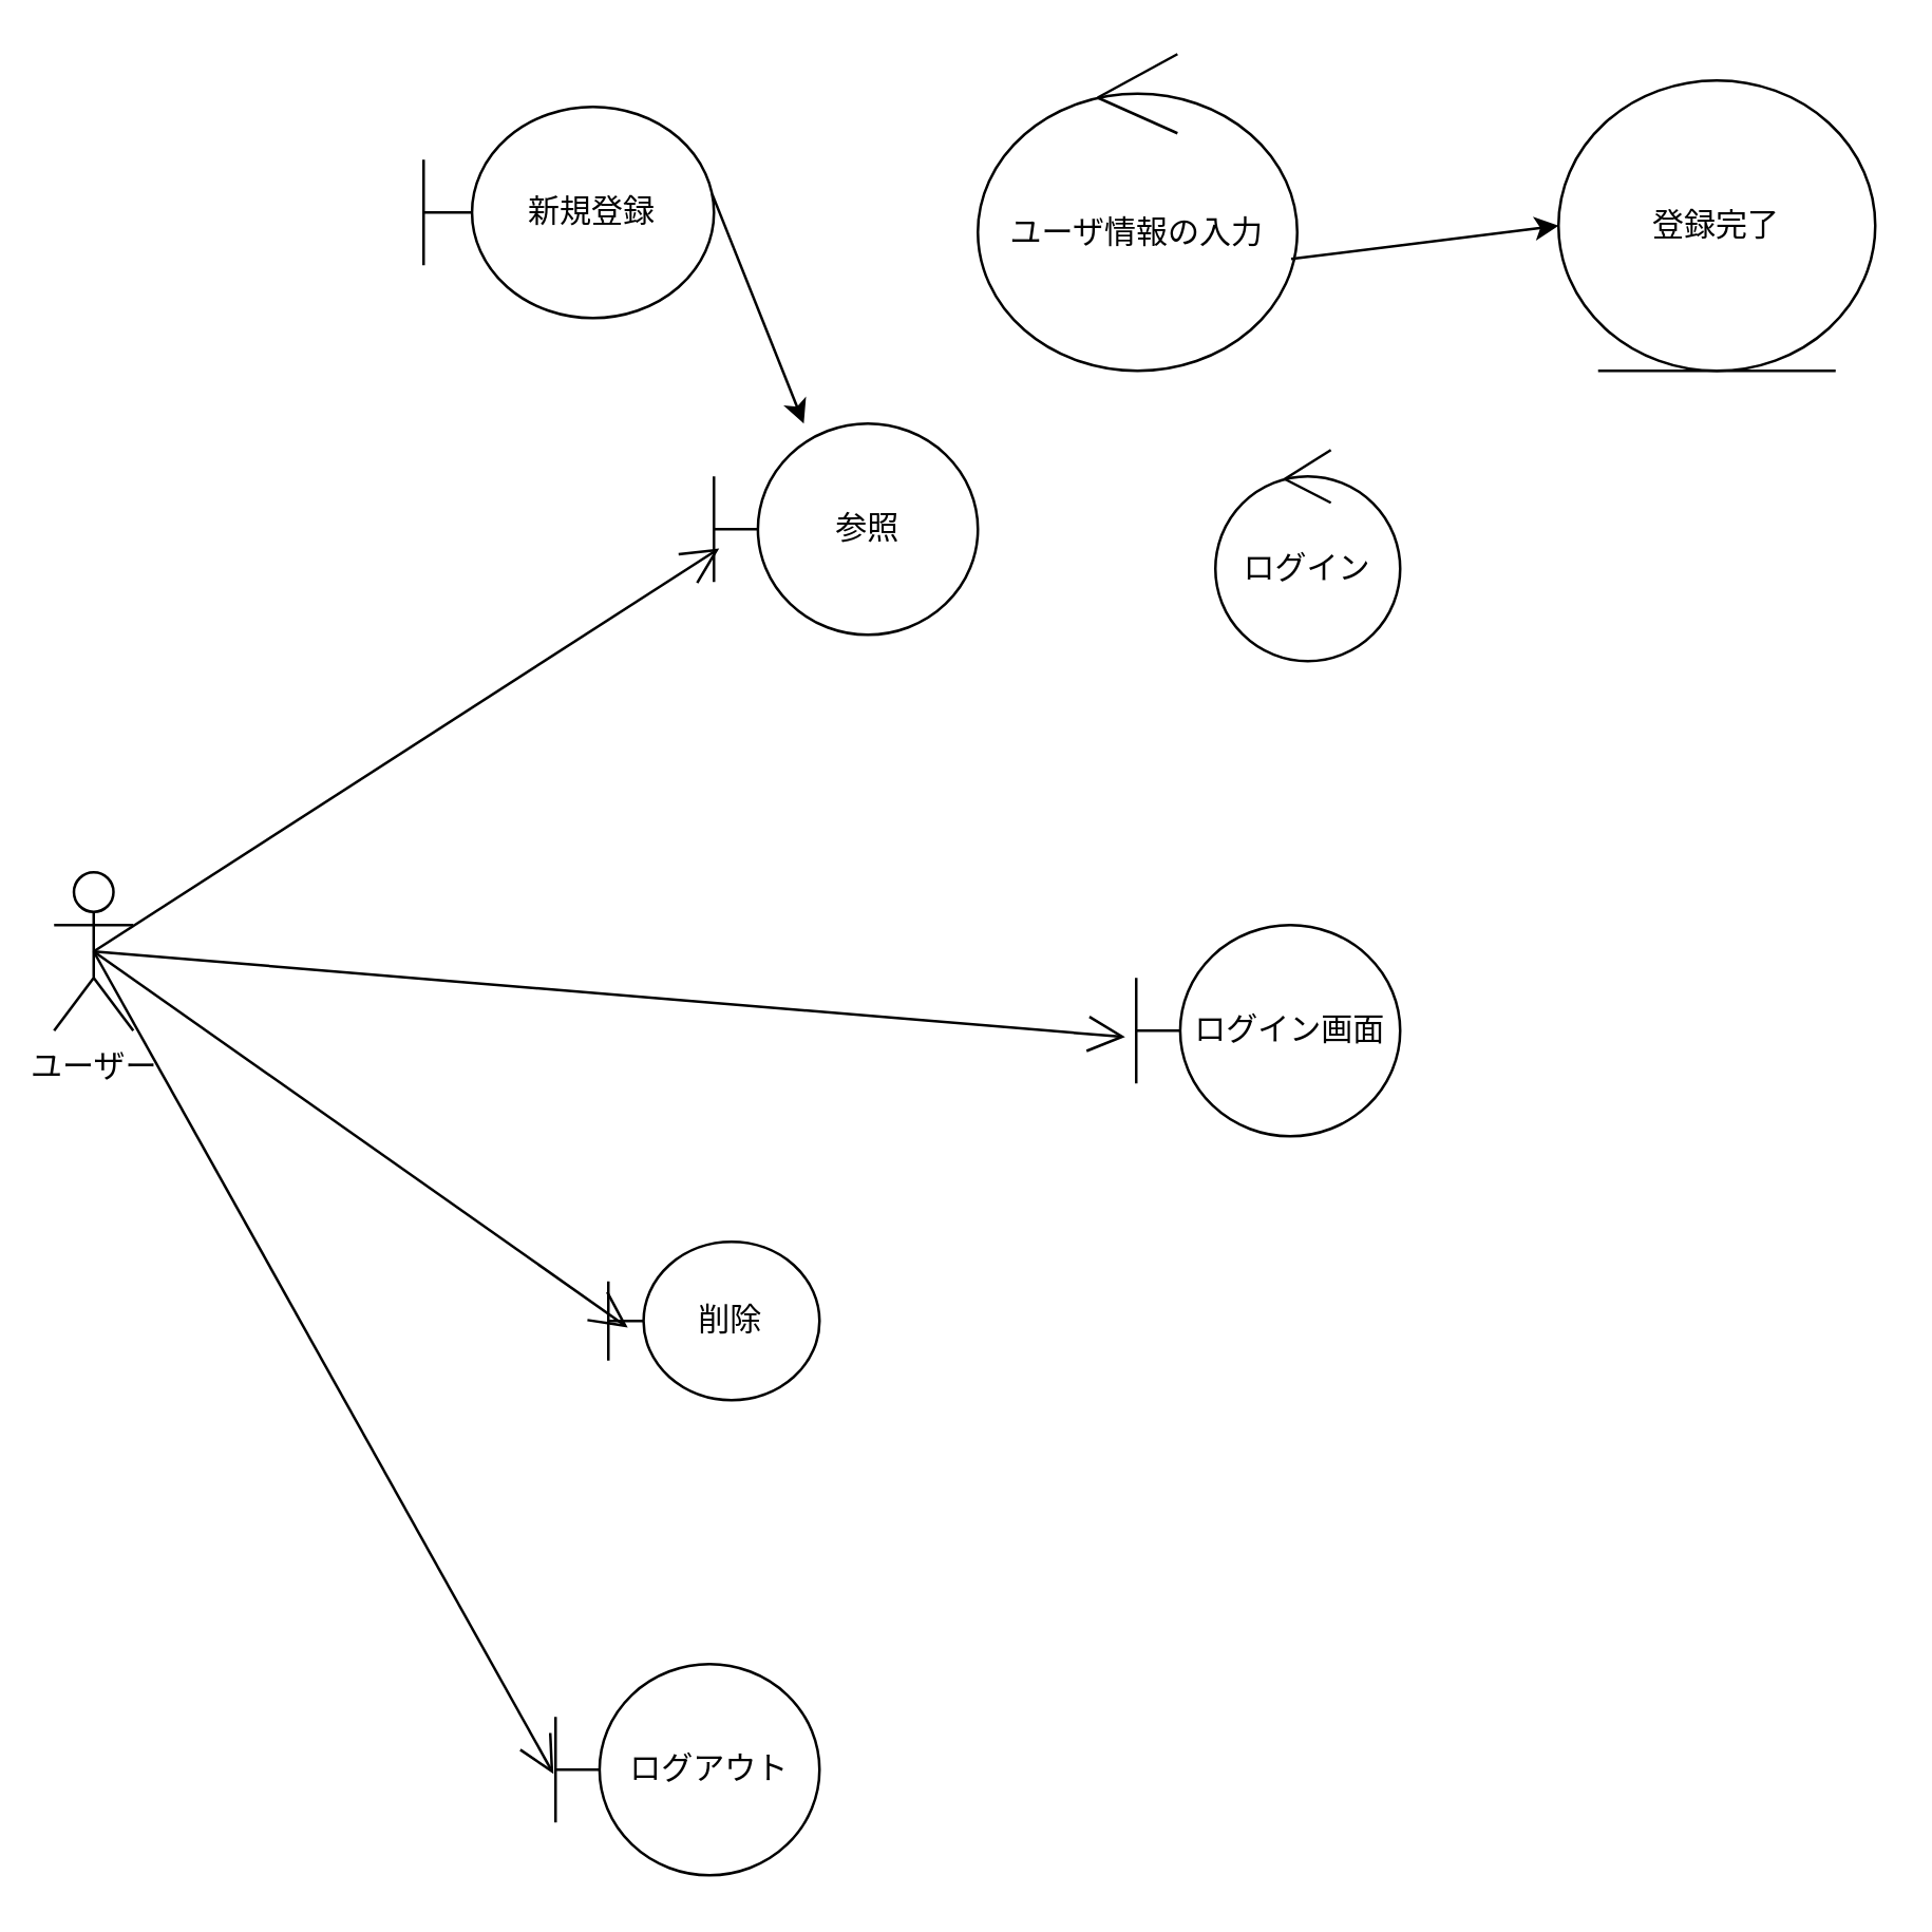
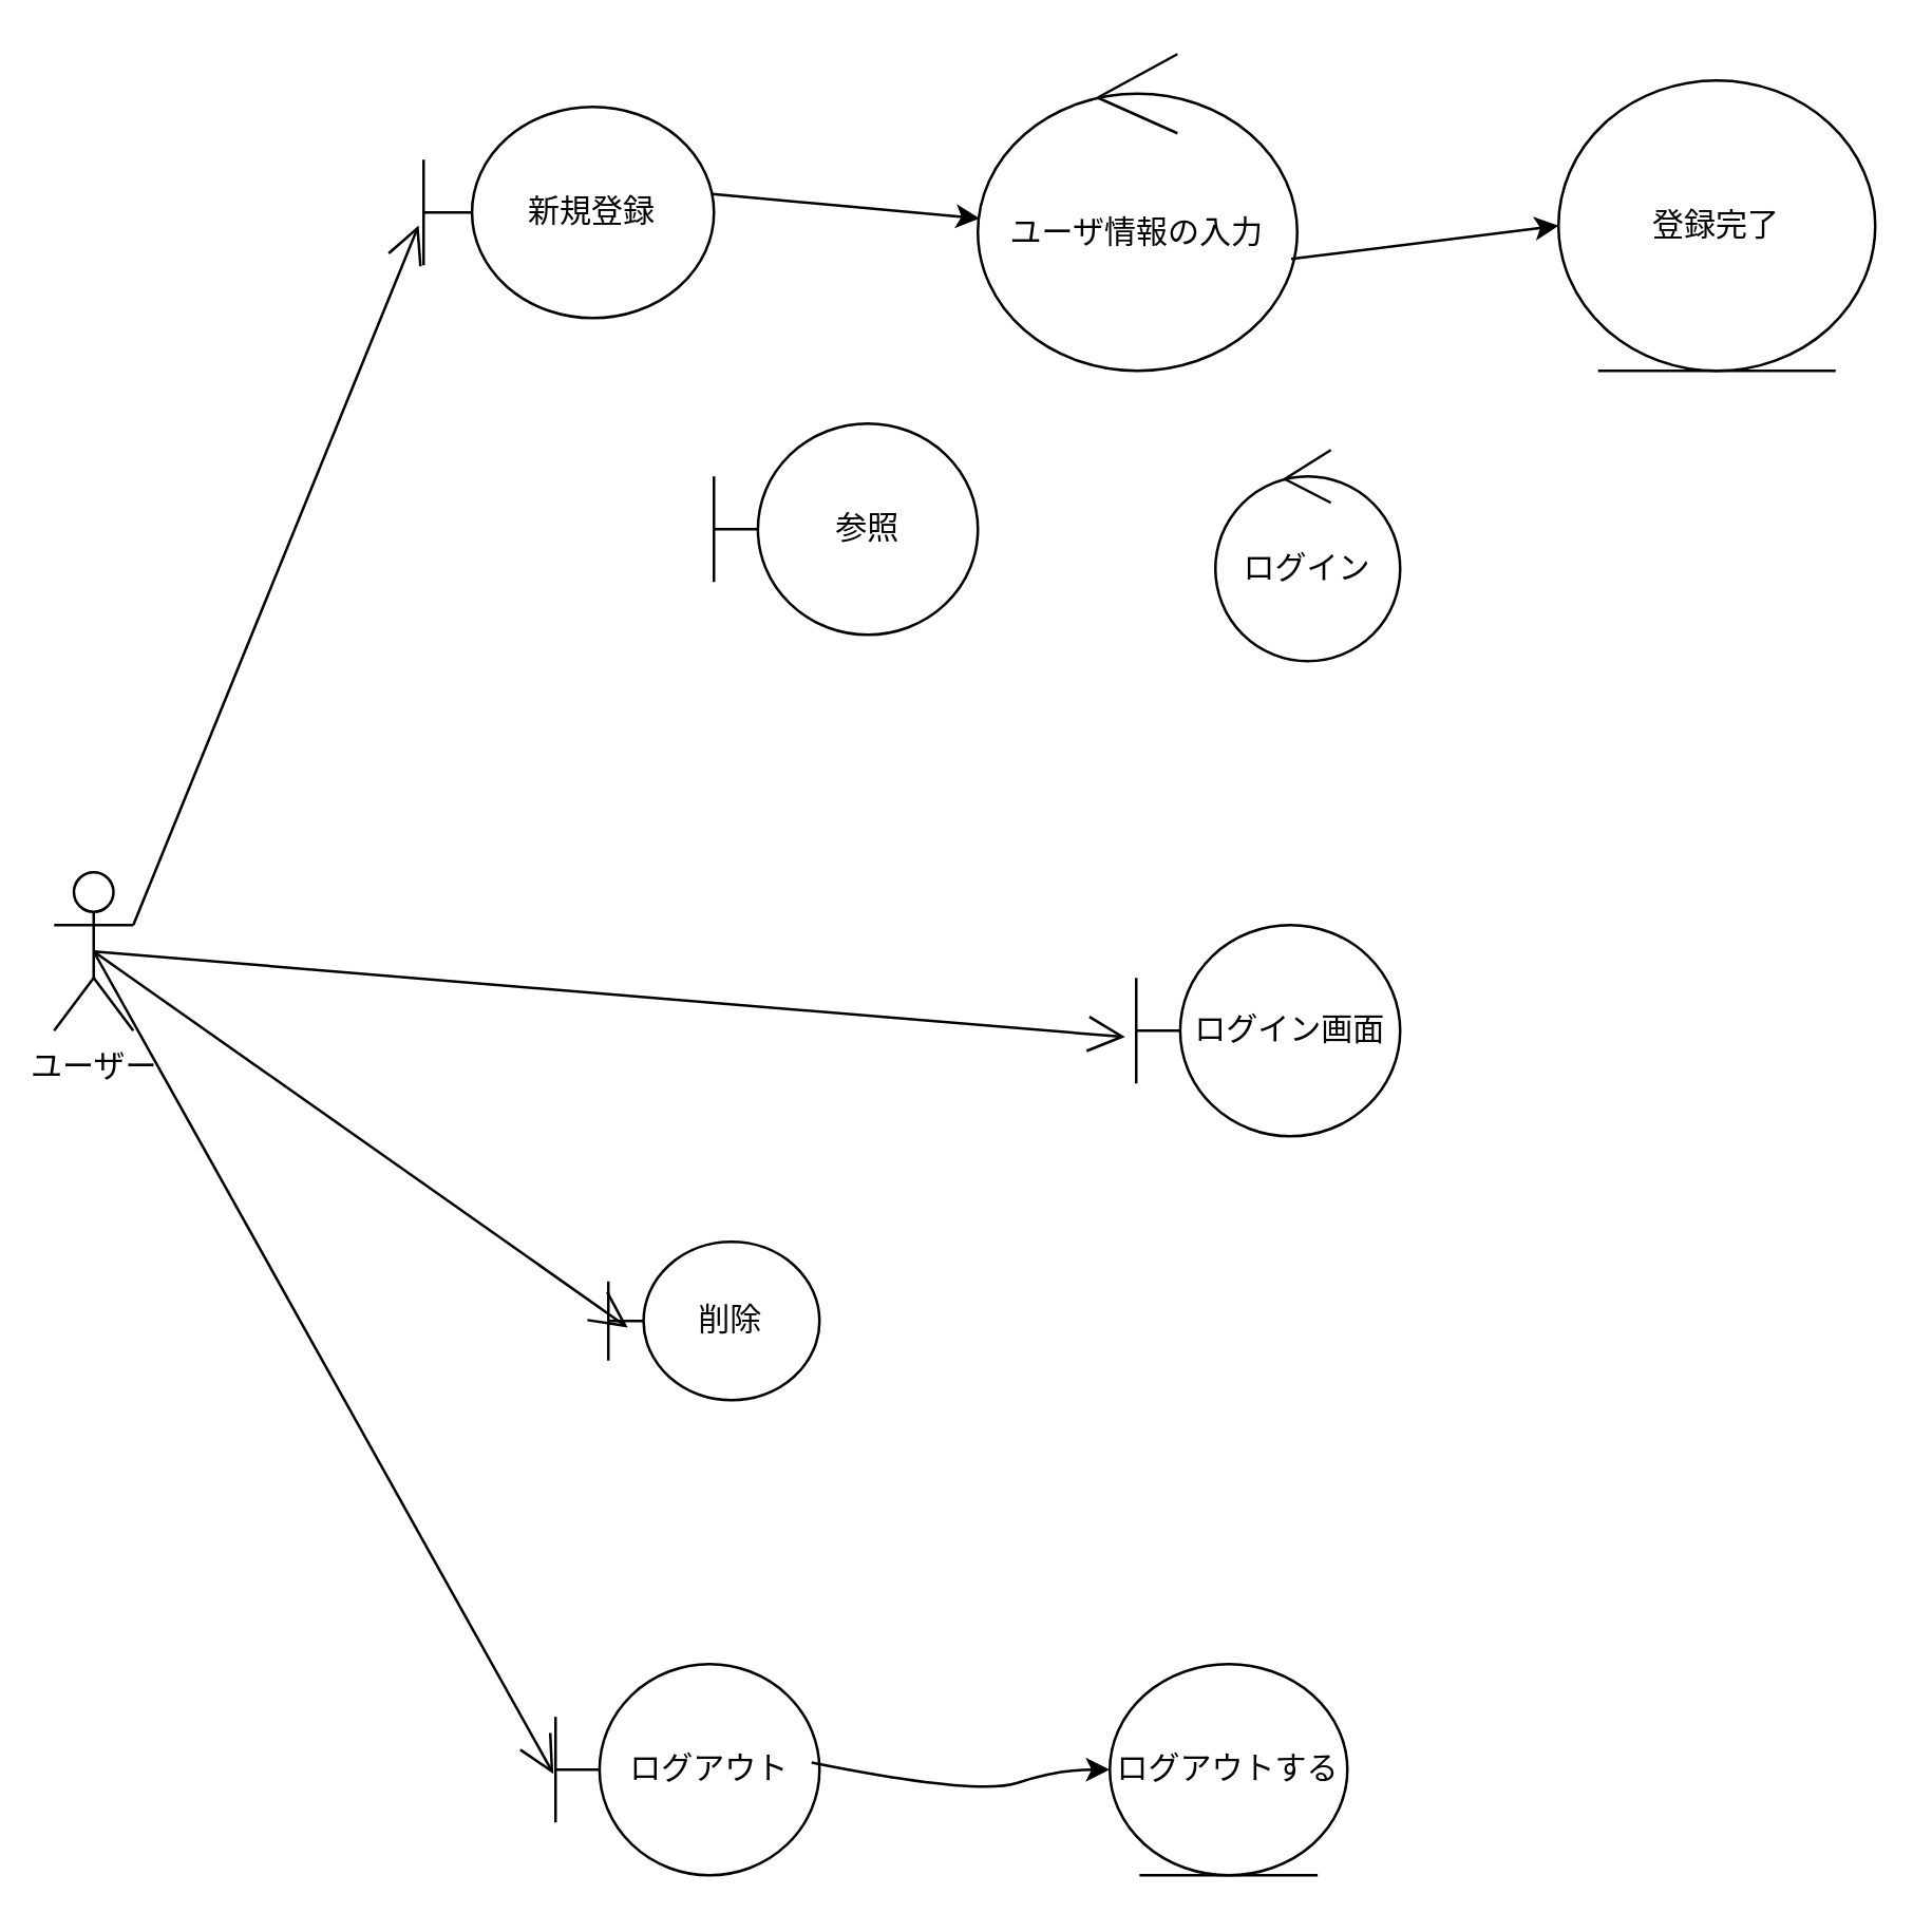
- <mxCell id="17" value="" style="endArrow=classic;html=1;exitX=0.994;exitY=0.413;exitDx=0;exitDy=0;exitPerimeter=0;" edge="1" parent="1" source="4" target="3"><mxGeometry width="50" height="50" relative="1" as="geometry"><mxPoint x="360" y="240" as="sourcePoint" /><mxPoint x="410" y="190" as="targetPoint" /></mxGeometry></mxCell>
+ <mxCell id="17" value="" style="endArrow=classic;html=1;entryX=0.006;entryY=0.519;entryDx=0;entryDy=0;entryPerimeter=0;exitX=0.994;exitY=0.413;exitDx=0;exitDy=0;exitPerimeter=0;" edge="1" parent="1" source="4" target="15"><mxGeometry width="50" height="50" relative="1" as="geometry"><mxPoint x="360" y="240" as="sourcePoint" /><mxPoint x="410" y="190" as="targetPoint" /></mxGeometry></mxCell>
+ <mxCell id="8" value="" style="endArrow=open;endFill=1;endSize=12;html=1;rounded=0;entryX=-0.017;entryY=0.561;entryDx=0;entryDy=0;entryPerimeter=0;exitX=1;exitY=0.333;exitDx=0;exitDy=0;exitPerimeter=0;" parent="1" source="2" target="4" edge="1"><mxGeometry width="160" relative="1" as="geometry"><mxPoint x="90" y="330" as="sourcePoint" /><mxPoint x="250" y="330" as="targetPoint" /></mxGeometry></mxCell>
- <mxCell id="9" value="" style="endArrow=open;endFill=1;endSize=12;html=1;rounded=0;exitX=0.5;exitY=0.5;exitDx=0;exitDy=0;exitPerimeter=0;entryX=0.02;entryY=0.591;entryDx=0;entryDy=0;entryPerimeter=0;" parent="1" source="2" target="3" edge="1"><mxGeometry width="160" relative="1" as="geometry"><mxPoint x="90" y="330" as="sourcePoint" /><mxPoint x="200" y="232" as="targetPoint" /></mxGeometry></mxCell>
+ <mxCell id="13" value="ログアウトする" style="ellipse;shape=umlEntity;whiteSpace=wrap;html=1;" parent="1" vertex="1"><mxGeometry x="420" y="630" width="90" height="80" as="geometry" /></mxCell>
+ <mxCell id="14" value="" style="curved=1;endArrow=classic;html=1;rounded=0;exitX=0.97;exitY=0.466;exitDx=0;exitDy=0;exitPerimeter=0;" parent="1" source="7" target="13" edge="1"><mxGeometry width="50" height="50" relative="1" as="geometry"><mxPoint x="400" y="720" as="sourcePoint" /><mxPoint x="450" y="670" as="targetPoint" /><Array as="points"><mxPoint x="370" y="680" /><mxPoint x="400" y="670" /></Array></mxGeometry></mxCell>
